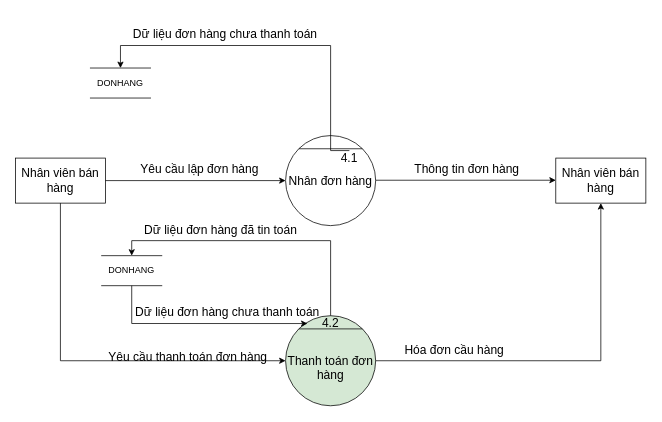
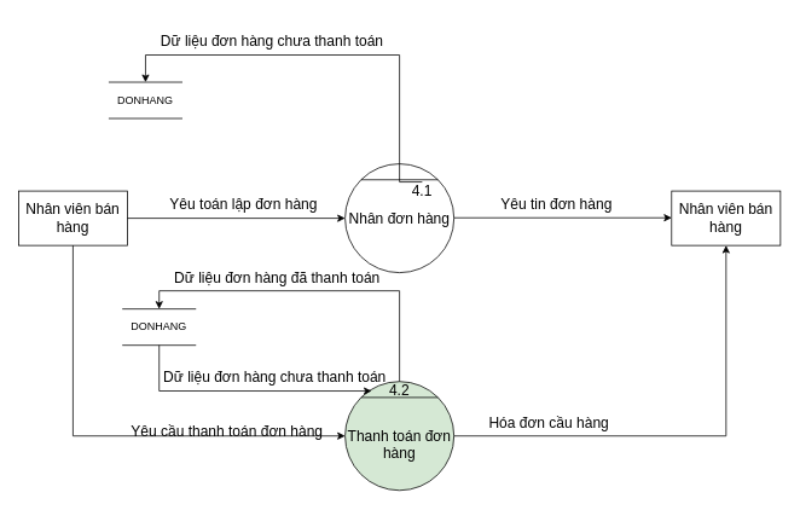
- <mxCell id="13" value="Yêu cầu lập đơn hàng" style="text;html=1;strokeColor=none;fillColor=none;align=left;verticalAlign=middle;whiteSpace=wrap;rounded=0;fontSize=16;" parent="1" vertex="1"><mxGeometry x="185" y="210" width="240" height="30" as="geometry" /></mxCell>
+ <mxCell id="13" value="Yêu toán lập đơn hàng" style="text;html=1;strokeColor=none;fillColor=none;align=left;verticalAlign=middle;whiteSpace=wrap;rounded=0;fontSize=16;" parent="1" vertex="1"><mxGeometry x="185" y="210" width="240" height="30" as="geometry" /></mxCell>
- <mxCell id="14" value="Thông tin đơn hàng" style="text;html=1;strokeColor=none;fillColor=none;align=left;verticalAlign=middle;whiteSpace=wrap;rounded=0;fontSize=16;" parent="1" vertex="1"><mxGeometry x="550" y="200" width="210" height="50" as="geometry" /></mxCell>
+ <mxCell id="14" value="Yêu tin đơn hàng" style="text;html=1;strokeColor=none;fillColor=none;align=left;verticalAlign=middle;whiteSpace=wrap;rounded=0;fontSize=16;" parent="1" vertex="1"><mxGeometry x="550" y="200" width="210" height="50" as="geometry" /></mxCell>
- <mxCell id="23" value="Dữ liệu đơn hàng đã tin toán" style="text;html=1;strokeColor=none;fillColor=none;align=left;verticalAlign=middle;whiteSpace=wrap;rounded=0;fontSize=16;" parent="1" vertex="1"><mxGeometry x="190" y="280" width="245" height="50" as="geometry" /></mxCell>
+ <mxCell id="23" value="Dữ liệu đơn hàng đã thanh toán" style="text;html=1;strokeColor=none;fillColor=none;align=left;verticalAlign=middle;whiteSpace=wrap;rounded=0;fontSize=16;" parent="1" vertex="1"><mxGeometry x="190" y="280" width="245" height="50" as="geometry" /></mxCell>
